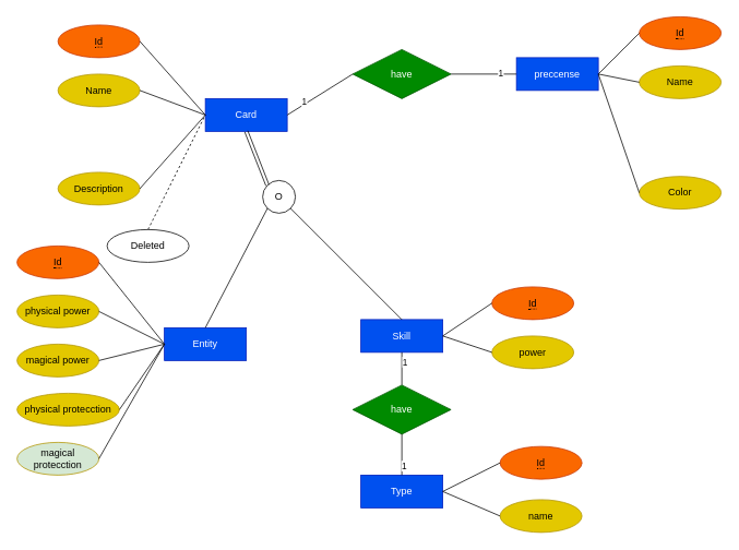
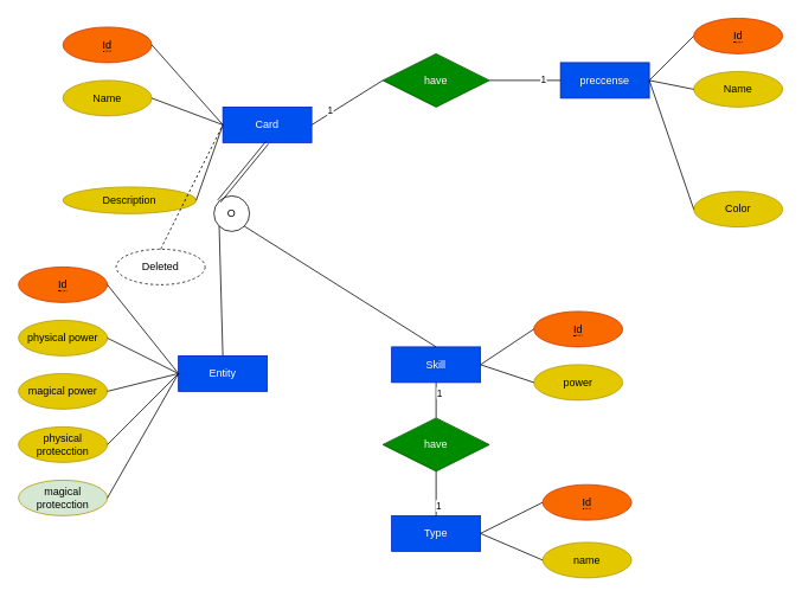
- <mxCell id="15" value="Description" style="ellipse;whiteSpace=wrap;html=1;align=center;fillColor=#e3c800;fontColor=#000000;strokeColor=#B09500;" parent="1" vertex="1"><mxGeometry x="70" y="210" width="100" height="40" as="geometry" /></mxCell>
+ <mxCell id="15" value="Description" style="ellipse;whiteSpace=wrap;html=1;align=center;fillColor=#e3c800;fontColor=#000000;strokeColor=#B09500;" parent="1" vertex="1"><mxGeometry x="70" y="210" width="150" height="30" as="geometry" /></mxCell>
- <mxCell id="19" value="O" style="ellipse;whiteSpace=wrap;html=1;align=center;" parent="1" vertex="1"><mxGeometry x="320" y="220" width="40" height="40" as="geometry" /></mxCell>
+ <mxCell id="19" value="O" style="ellipse;whiteSpace=wrap;html=1;align=center;" parent="1" vertex="1"><mxGeometry x="240" y="220" width="40" height="40" as="geometry" /></mxCell>
- <mxCell id="51" value="Deleted" style="ellipse;whiteSpace=wrap;html=1;align=center;" vertex="1" parent="1"><mxGeometry x="130" y="280" width="100" height="40" as="geometry" /></mxCell>
+ <mxCell id="51" value="Deleted" style="ellipse;whiteSpace=wrap;html=1;align=center;dashed=1;" vertex="1" parent="1"><mxGeometry x="130" y="280" width="100" height="40" as="geometry" /></mxCell>
- <mxCell id="26" value="physical protecction" style="ellipse;whiteSpace=wrap;html=1;align=center;fillColor=#e3c800;fontColor=#000000;strokeColor=#B09500;" parent="1" vertex="1"><mxGeometry x="20" y="480" width="125" height="40" as="geometry" /></mxCell>
+ <mxCell id="26" value="physical protecction" style="ellipse;whiteSpace=wrap;html=1;align=center;fillColor=#e3c800;fontColor=#000000;strokeColor=#B09500;" parent="1" vertex="1"><mxGeometry x="20" y="480" width="100" height="40" as="geometry" /></mxCell>
